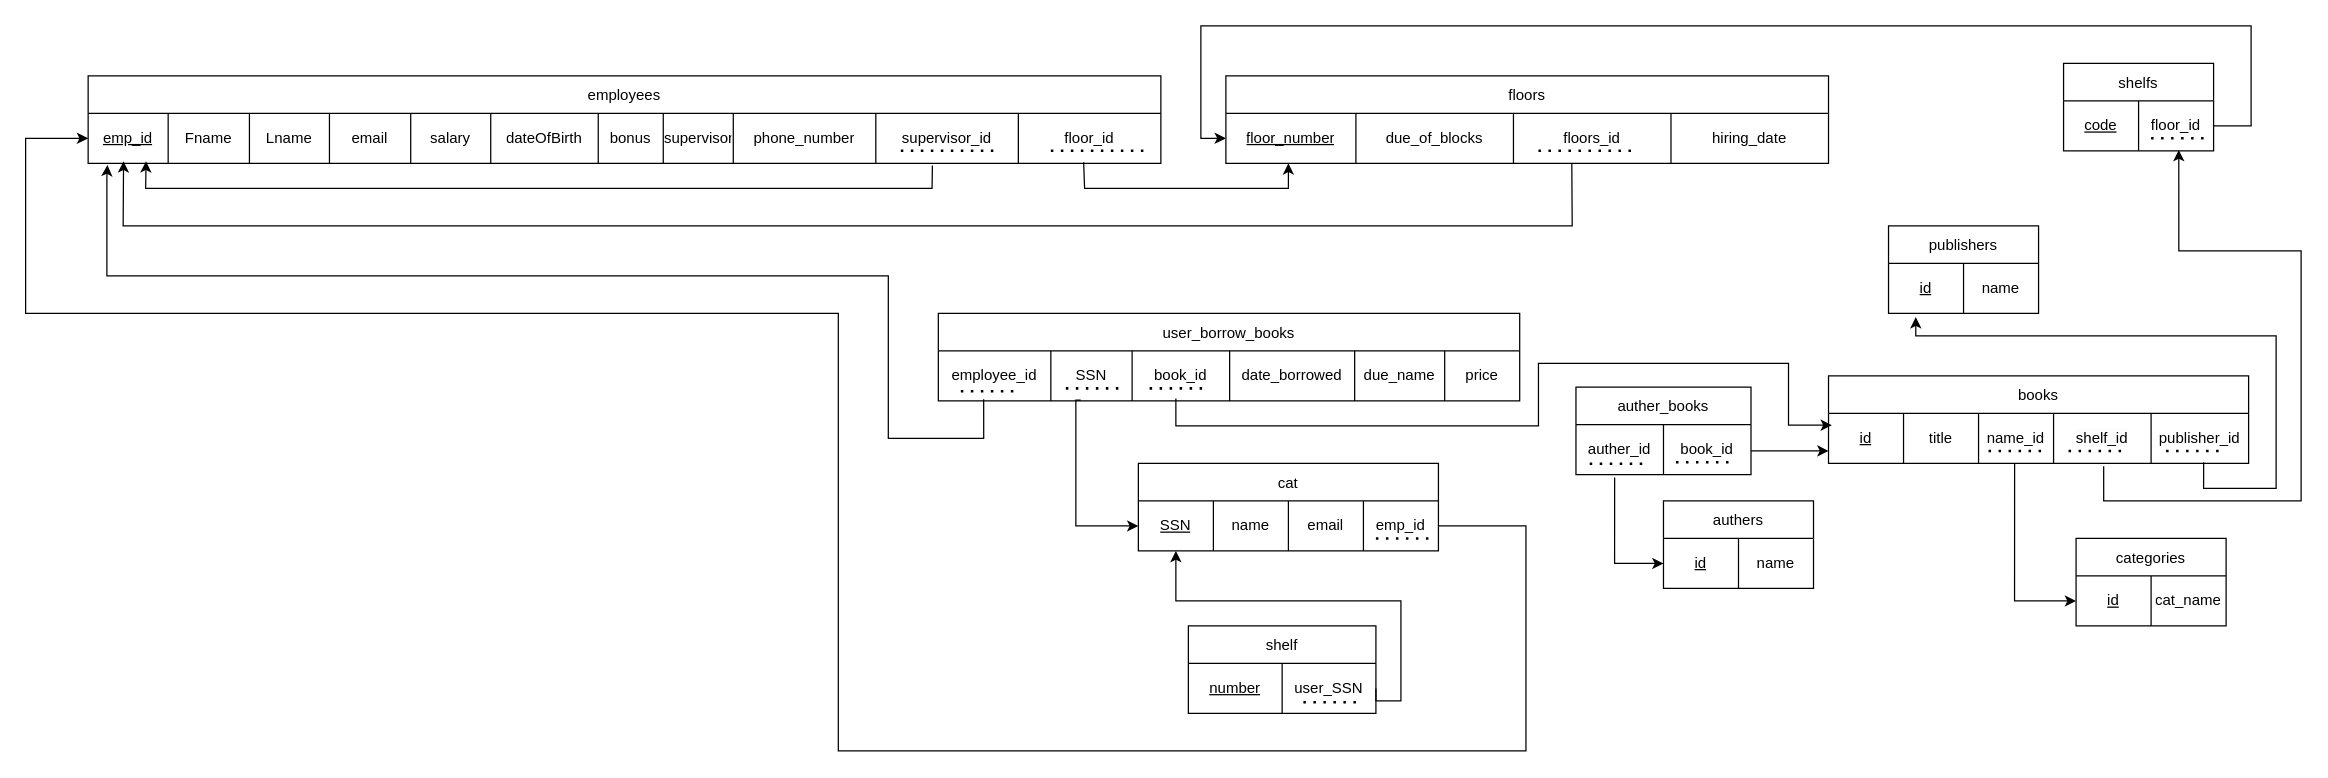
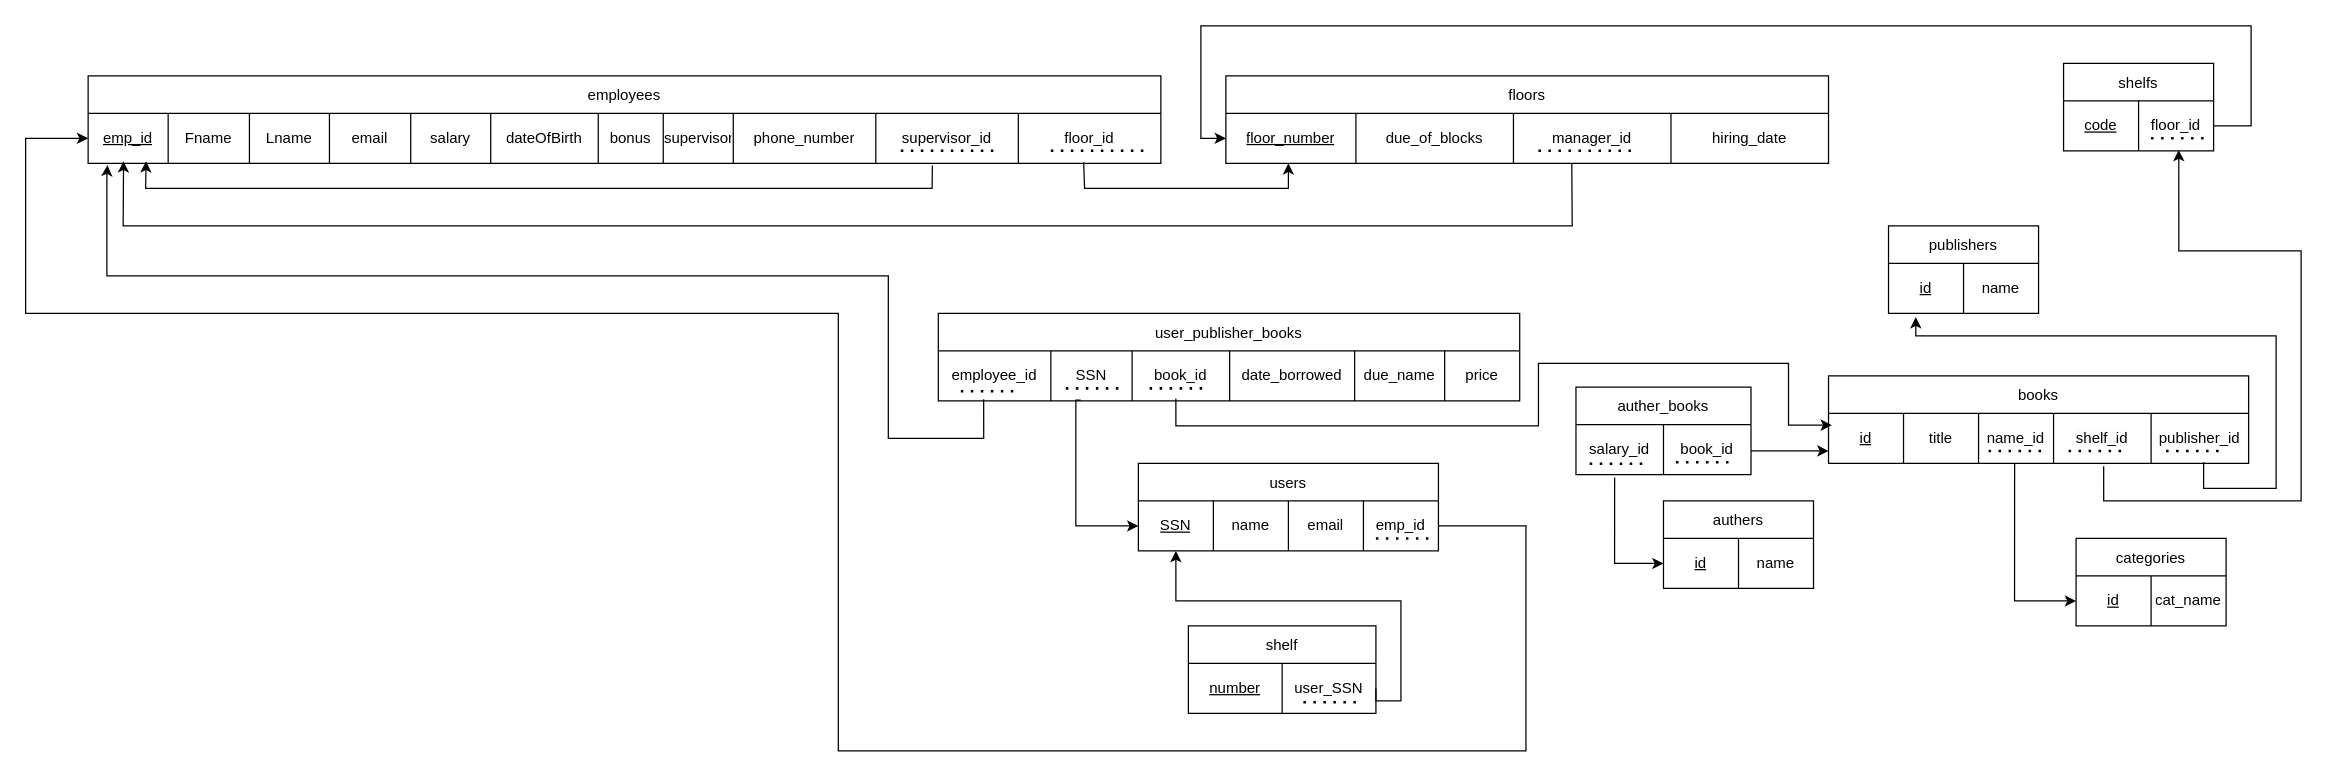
- <mxCell id="20" value="&lt;span&gt;floors_id&lt;/span&gt;" style="shape=partialRectangle;html=1;whiteSpace=wrap;connectable=0;strokeColor=inherit;overflow=hidden;fillColor=none;top=0;left=0;bottom=0;right=0;pointerEvents=1;fontStyle=0" vertex="1" parent="17"><mxGeometry x="230" width="126" height="40" as="geometry"><mxRectangle width="126" height="40" as="alternateBounds" /></mxGeometry></mxCell>
+ <mxCell id="20" value="&lt;span&gt;manager_id&lt;/span&gt;" style="shape=partialRectangle;html=1;whiteSpace=wrap;connectable=0;strokeColor=inherit;overflow=hidden;fillColor=none;top=0;left=0;bottom=0;right=0;pointerEvents=1;fontStyle=0" vertex="1" parent="17"><mxGeometry x="230" width="126" height="40" as="geometry"><mxRectangle width="126" height="40" as="alternateBounds" /></mxGeometry></mxCell>
- <mxCell id="78" value="user_borrow_books" style="shape=table;startSize=30;container=1;collapsible=0;childLayout=tableLayout;" vertex="1" parent="1"><mxGeometry x="750" y="250" width="465" height="70" as="geometry" /></mxCell>
+ <mxCell id="78" value="user_publisher_books" style="shape=table;startSize=30;container=1;collapsible=0;childLayout=tableLayout;" vertex="1" parent="1"><mxGeometry x="750" y="250" width="465" height="70" as="geometry" /></mxCell>
- <mxCell id="54" value="auther_id" style="shape=partialRectangle;html=1;whiteSpace=wrap;connectable=0;strokeColor=inherit;overflow=hidden;fillColor=none;top=0;left=0;bottom=0;right=0;pointerEvents=1;" vertex="1" parent="53"><mxGeometry width="70" height="40" as="geometry"><mxRectangle width="70" height="40" as="alternateBounds" /></mxGeometry></mxCell>
+ <mxCell id="54" value="salary_id" style="shape=partialRectangle;html=1;whiteSpace=wrap;connectable=0;strokeColor=inherit;overflow=hidden;fillColor=none;top=0;left=0;bottom=0;right=0;pointerEvents=1;" vertex="1" parent="53"><mxGeometry width="70" height="40" as="geometry"><mxRectangle width="70" height="40" as="alternateBounds" /></mxGeometry></mxCell>
- <mxCell id="66" value="cat" style="shape=table;startSize=30;container=1;collapsible=0;childLayout=tableLayout;" vertex="1" parent="1"><mxGeometry x="910" y="370" width="240" height="70" as="geometry" /></mxCell>
+ <mxCell id="66" value="users" style="shape=table;startSize=30;container=1;collapsible=0;childLayout=tableLayout;" vertex="1" parent="1"><mxGeometry x="910" y="370" width="240" height="70" as="geometry" /></mxCell>
